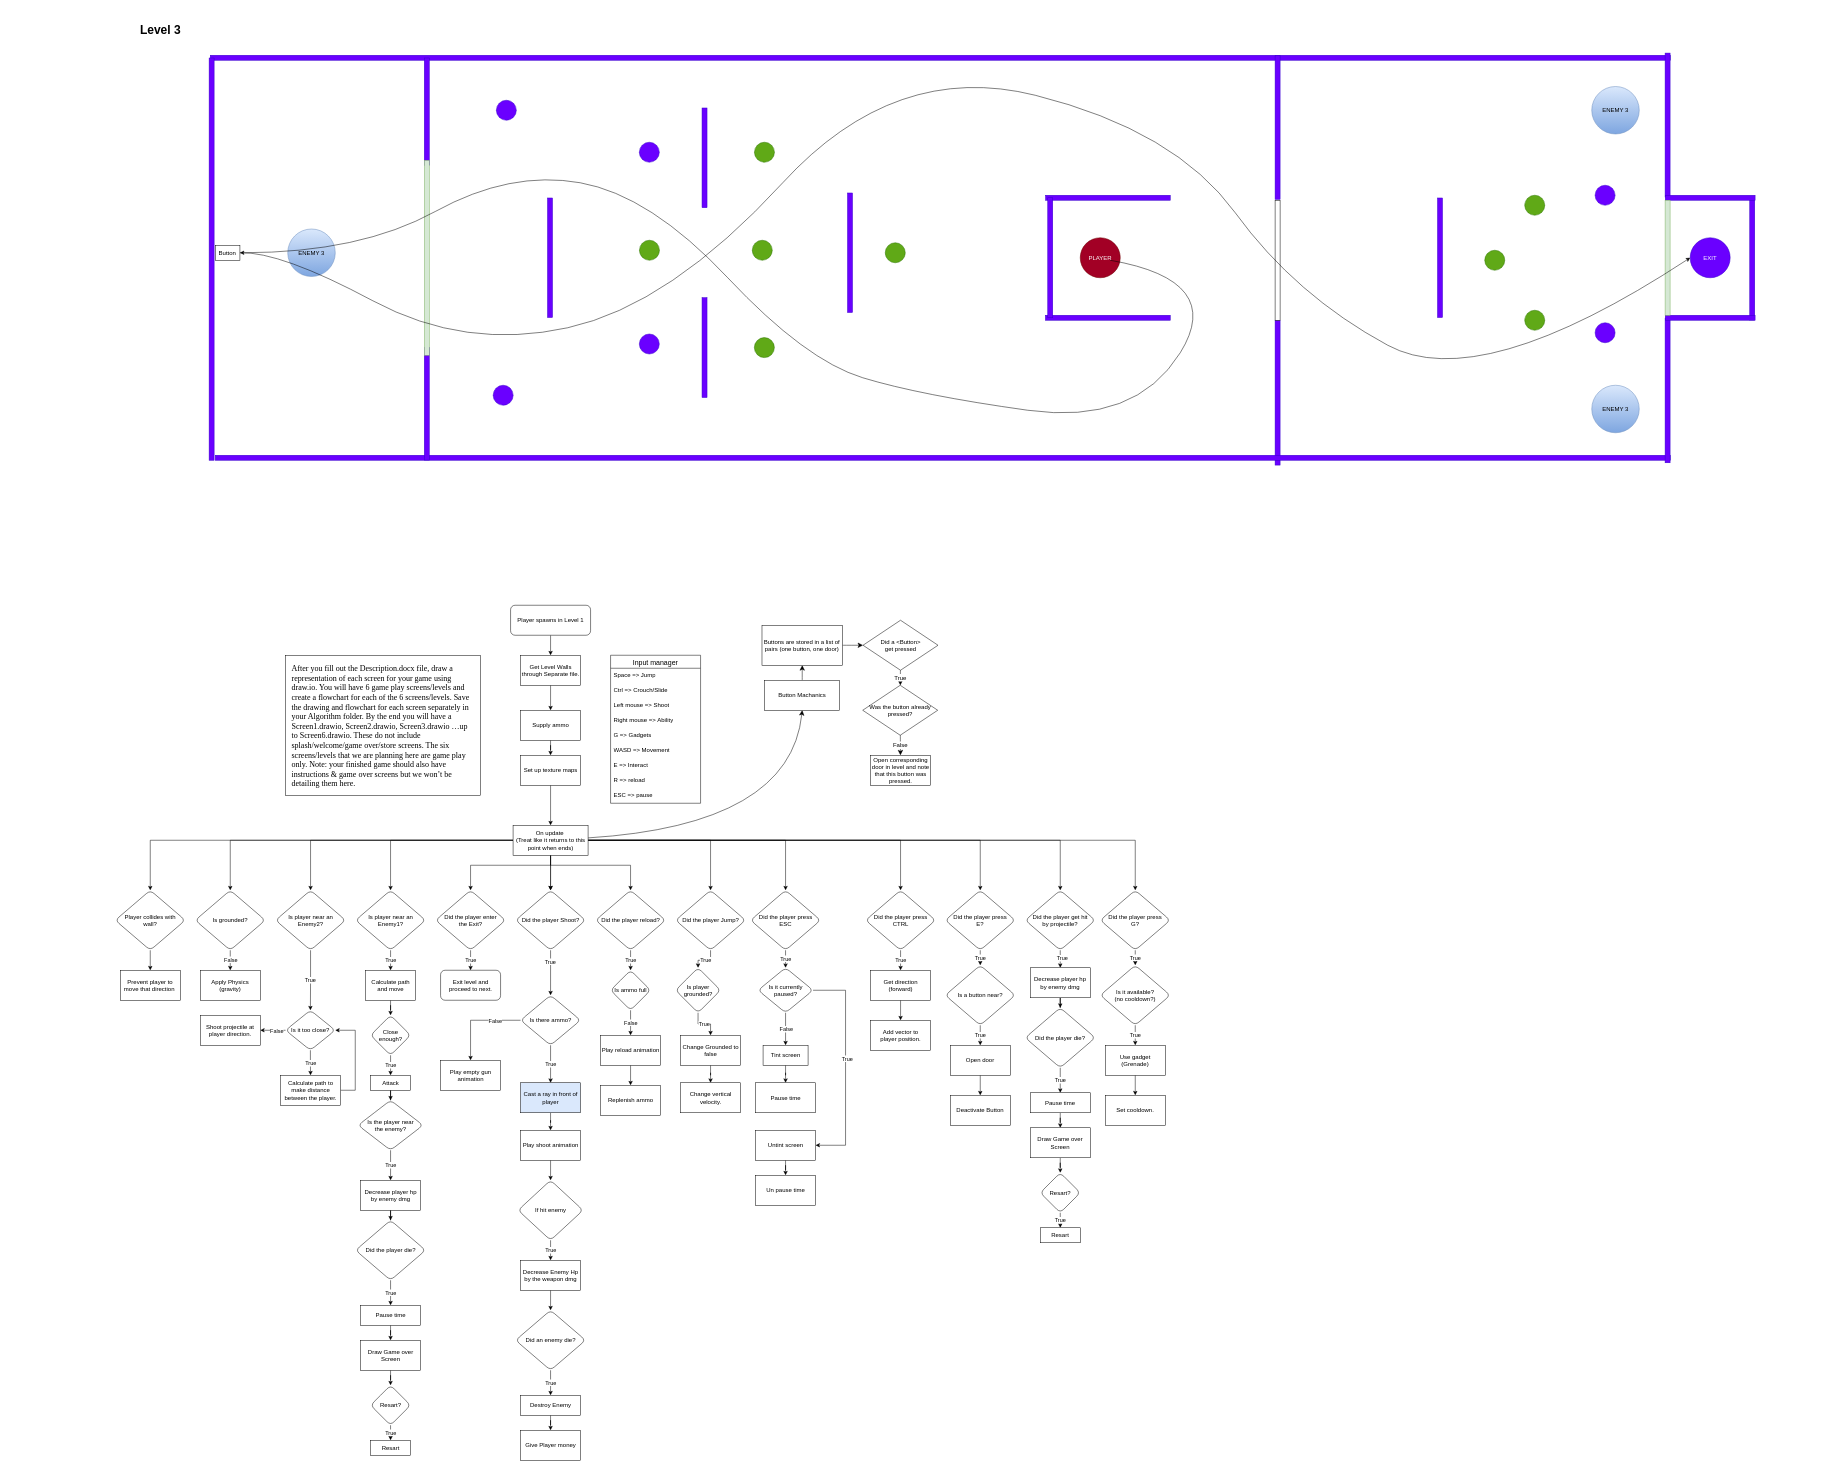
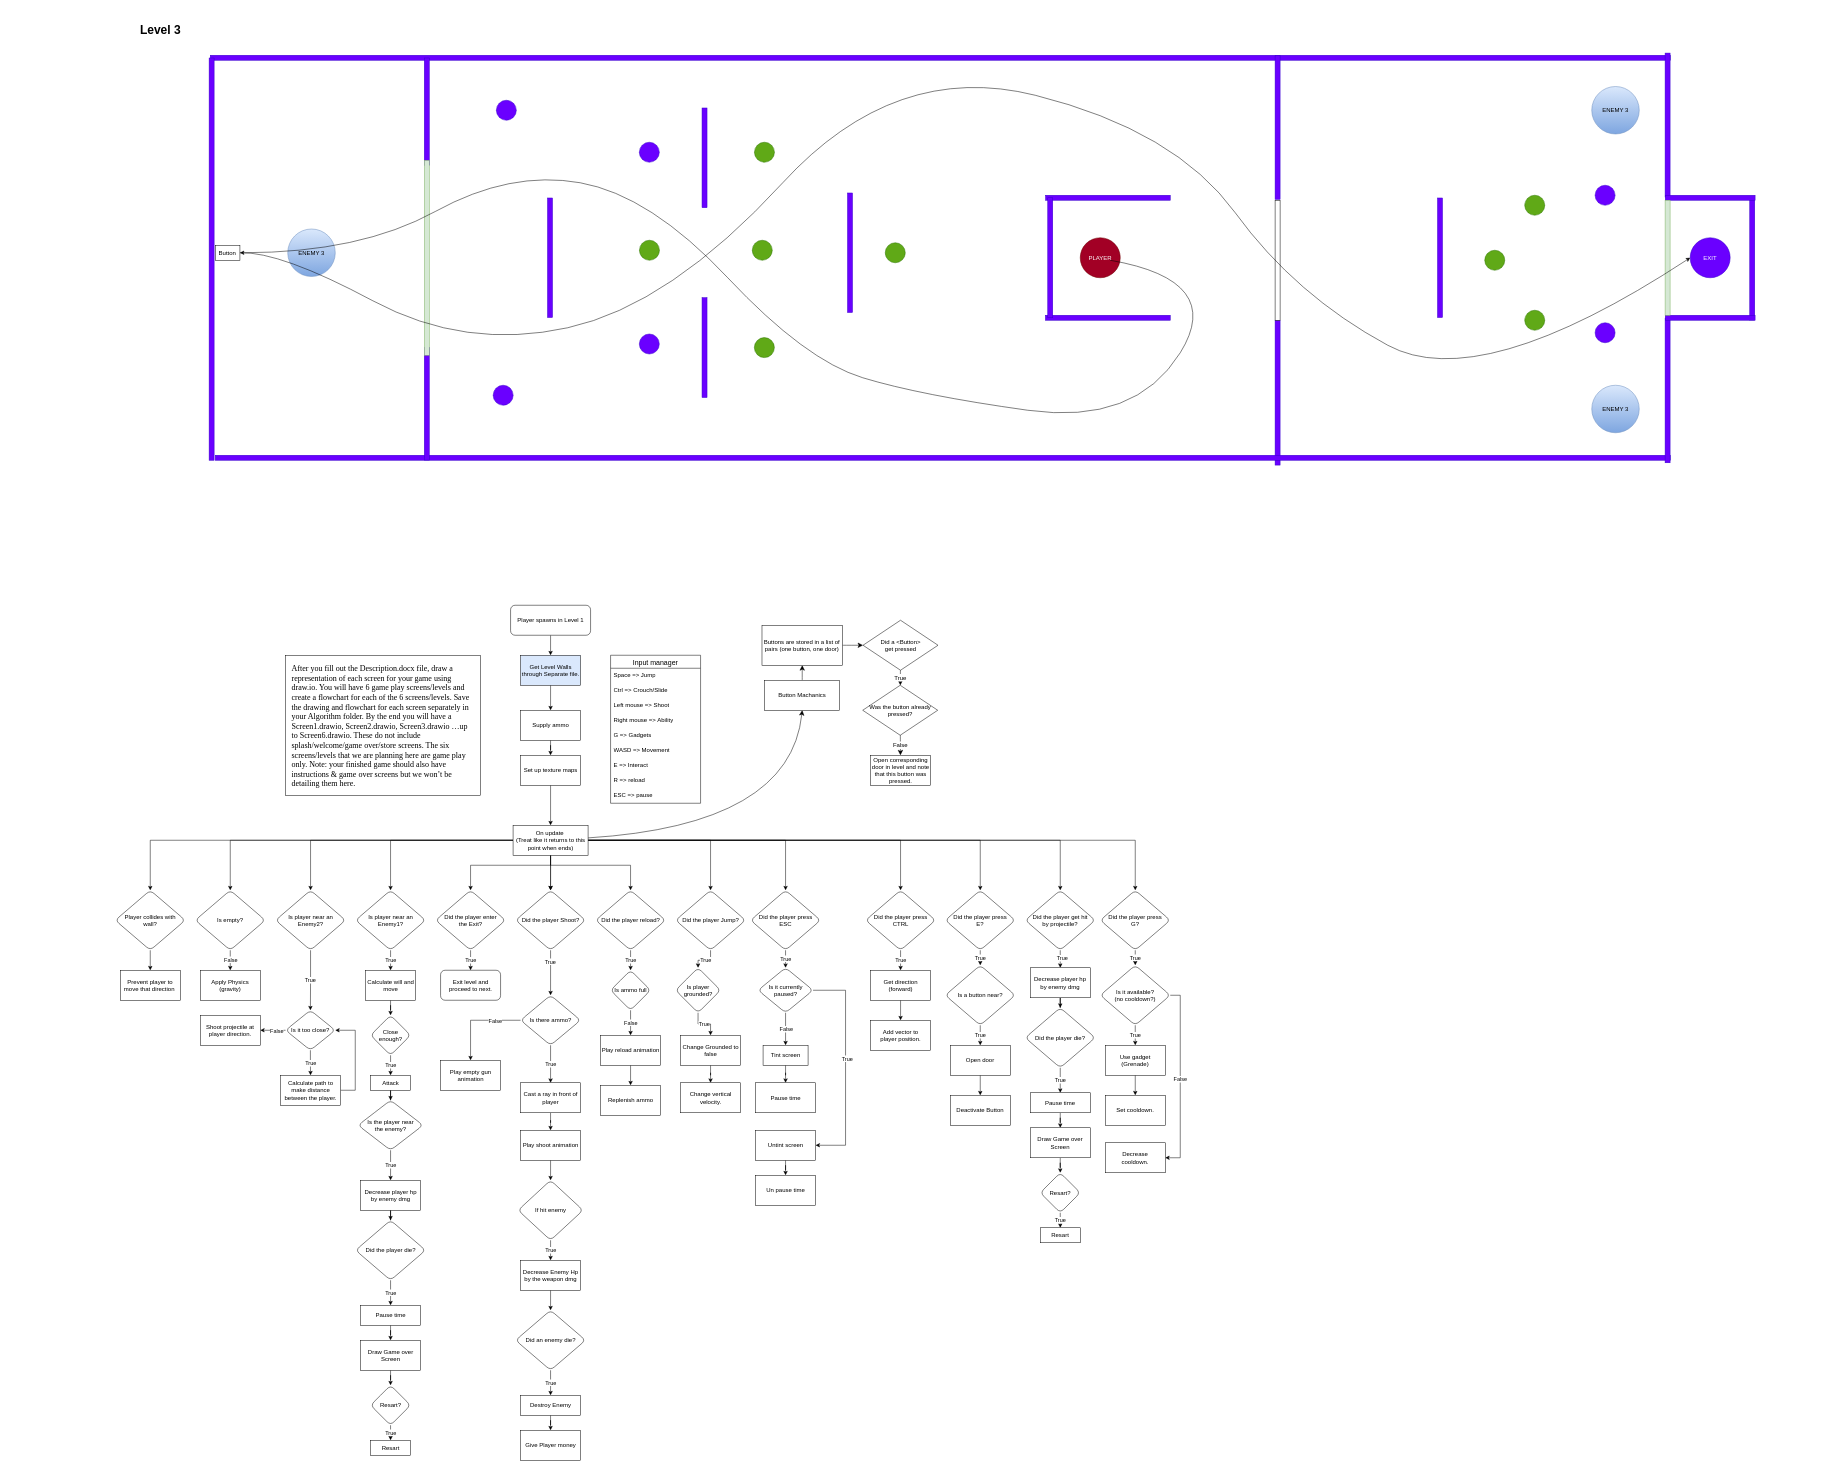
- <mxCell id="94" value="Get Level Walls through Separate file." style="rounded=0;whiteSpace=wrap;html=1;" parent="1" vertex="1"><mxGeometry x="1040.64" y="1310" width="120" height="60" as="geometry" /></mxCell>
+ <mxCell id="94" value="Get Level Walls through Separate file." style="rounded=0;whiteSpace=wrap;html=1;fillColor=#dae8fc;" parent="1" vertex="1"><mxGeometry x="1040.64" y="1310" width="120" height="60" as="geometry" /></mxCell>
- <mxCell id="92" value="Is grounded?" style="rhombus;whiteSpace=wrap;html=1;rounded=1;" parent="1" vertex="1"><mxGeometry x="390" y="1780" width="140" height="120" as="geometry" /></mxCell>
+ <mxCell id="92" value="Is empty?" style="rhombus;whiteSpace=wrap;html=1;rounded=1;" parent="1" vertex="1"><mxGeometry x="390" y="1780" width="140" height="120" as="geometry" /></mxCell>
- <mxCell id="64" value="Calculate path and move" style="whiteSpace=wrap;html=1;rounded=0;" parent="1" vertex="1"><mxGeometry x="730.64" y="1940" width="100" height="60" as="geometry" /></mxCell>
+ <mxCell id="64" value="Calculate will and move" style="whiteSpace=wrap;html=1;rounded=0;" parent="1" vertex="1"><mxGeometry x="730.64" y="1940" width="100" height="60" as="geometry" /></mxCell>
+ <mxCell id="151" value="False" style="edgeStyle=orthogonalEdgeStyle;rounded=0;orthogonalLoop=1;jettySize=auto;html=1;" parent="1" source="152" target="158" edge="1"><mxGeometry relative="1" as="geometry"><Array as="points"><mxPoint x="2360" y="1990" /><mxPoint x="2360" y="2315" /></Array></mxGeometry></mxCell>
- <mxCell id="35" value="Cast a ray in front of player" style="rounded=0;whiteSpace=wrap;html=1;fillColor=#dae8fc;" parent="1" vertex="1"><mxGeometry x="1040.64" y="2165" width="120" height="60" as="geometry" /></mxCell>
+ <mxCell id="35" value="Cast a ray in front of player" style="rounded=0;whiteSpace=wrap;html=1;" parent="1" vertex="1"><mxGeometry x="1040.64" y="2165" width="120" height="60" as="geometry" /></mxCell>
+ <mxCell id="158" value="Decrease cooldown." style="whiteSpace=wrap;html=1;rounded=0;spacingRight=10;spacingLeft=10;" parent="1" vertex="1"><mxGeometry x="2210" y="2285" width="120" height="60" as="geometry" /></mxCell>
